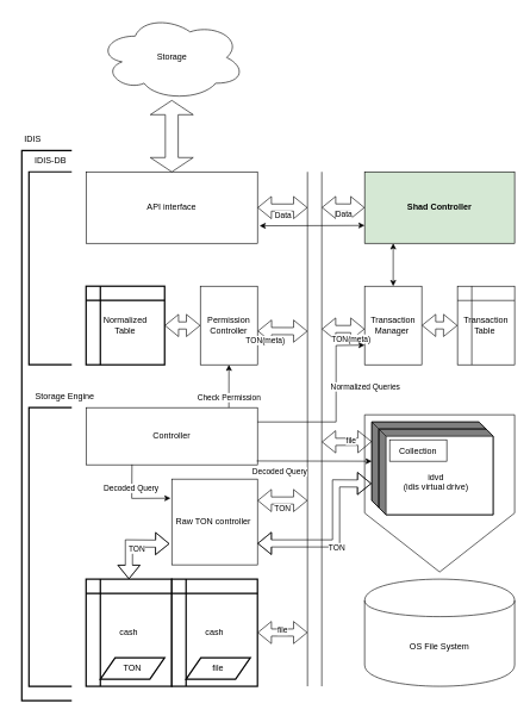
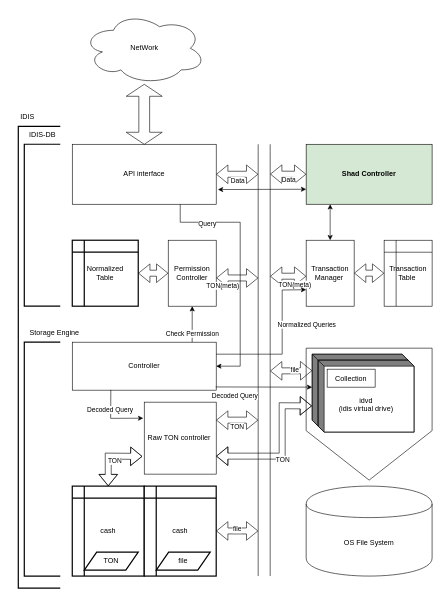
- <mxCell id="61" value="Storage" style="shape=cloud;whiteSpace=wrap;html=1;" vertex="1" parent="1"><mxGeometry x="137.5" y="20" width="205" height="120" as="geometry" /></mxCell>
+ <mxCell id="61" value="NetWork" style="shape=cloud;whiteSpace=wrap;html=1;" vertex="1" parent="1"><mxGeometry x="137.5" y="20" width="205" height="120" as="geometry" /></mxCell>
+ <mxCell id="45" value="" style="endArrow=classic;html=1;rounded=0;exitX=0.75;exitY=1;exitDx=0;exitDy=0;entryX=1;entryY=0.5;entryDx=0;entryDy=0;" edge="1" parent="1" source="8" target="9"><mxGeometry width="50" height="50" relative="1" as="geometry"><mxPoint x="240" y="400" as="sourcePoint" /><mxPoint x="290" y="350" as="targetPoint" /><Array as="points"><mxPoint x="300" y="370" /><mxPoint x="400" y="370" /><mxPoint x="400" y="610" /></Array></mxGeometry></mxCell>
+ <mxCell id="46" value="Query" style="edgeLabel;html=1;align=center;verticalAlign=middle;resizable=0;points=[];" vertex="1" connectable="0" parent="45"><mxGeometry x="-0.637" y="-1" relative="1" as="geometry"><mxPoint as="offset" /></mxGeometry></mxCell>
